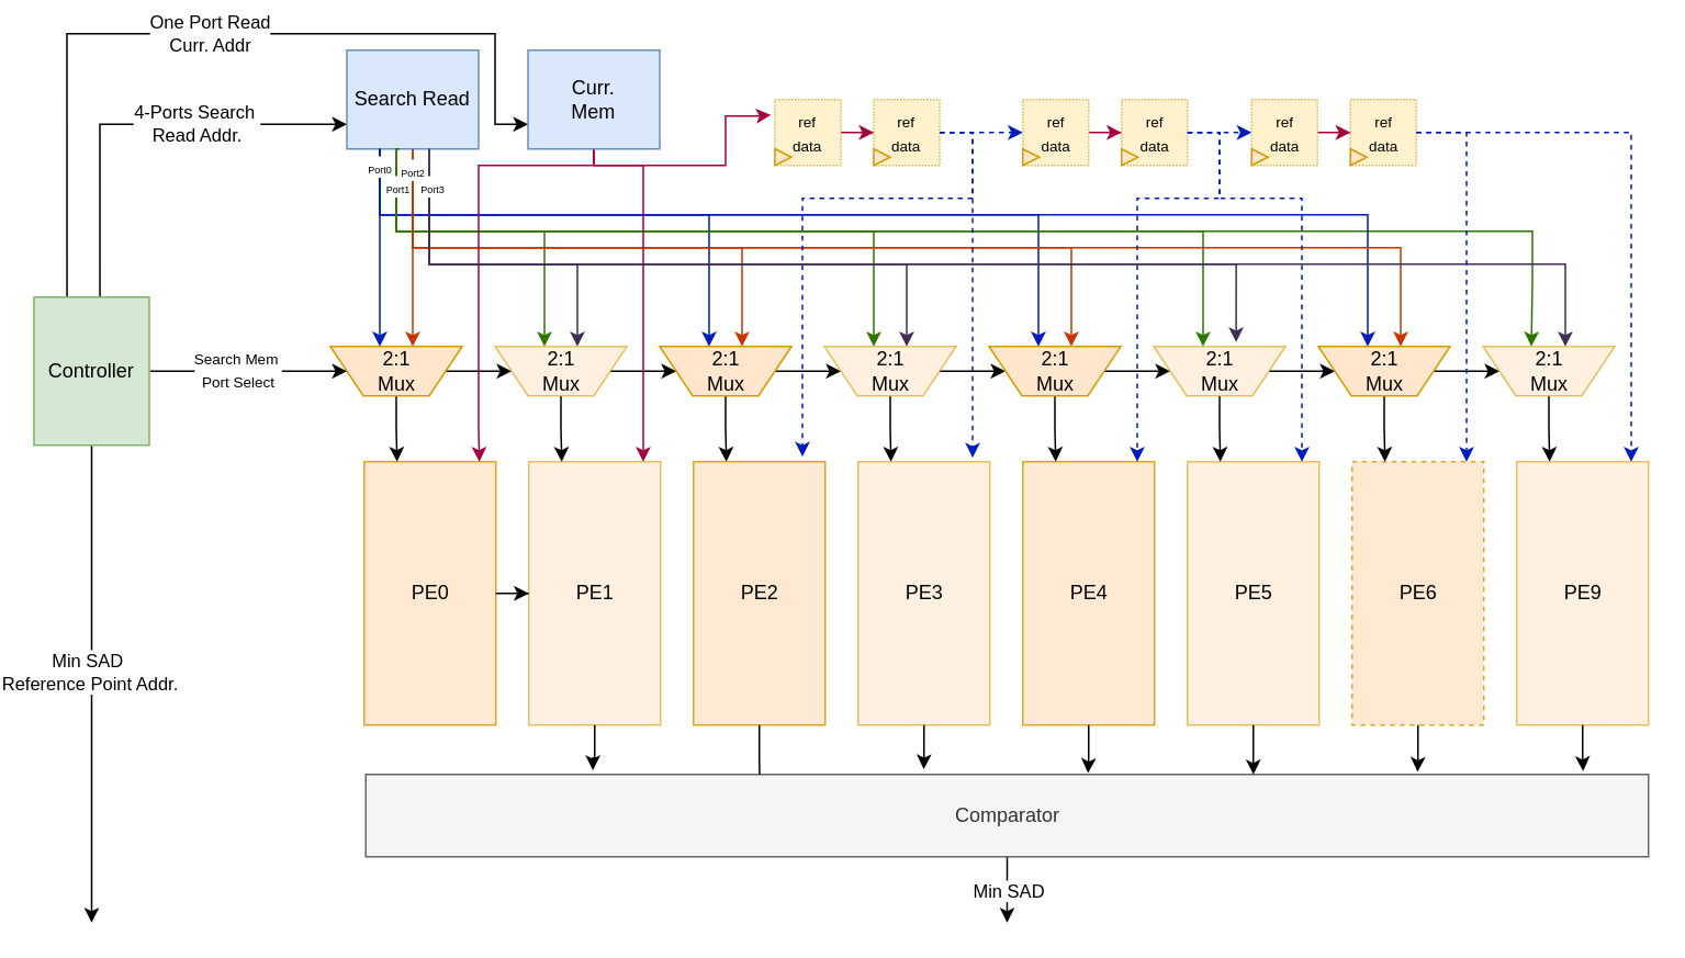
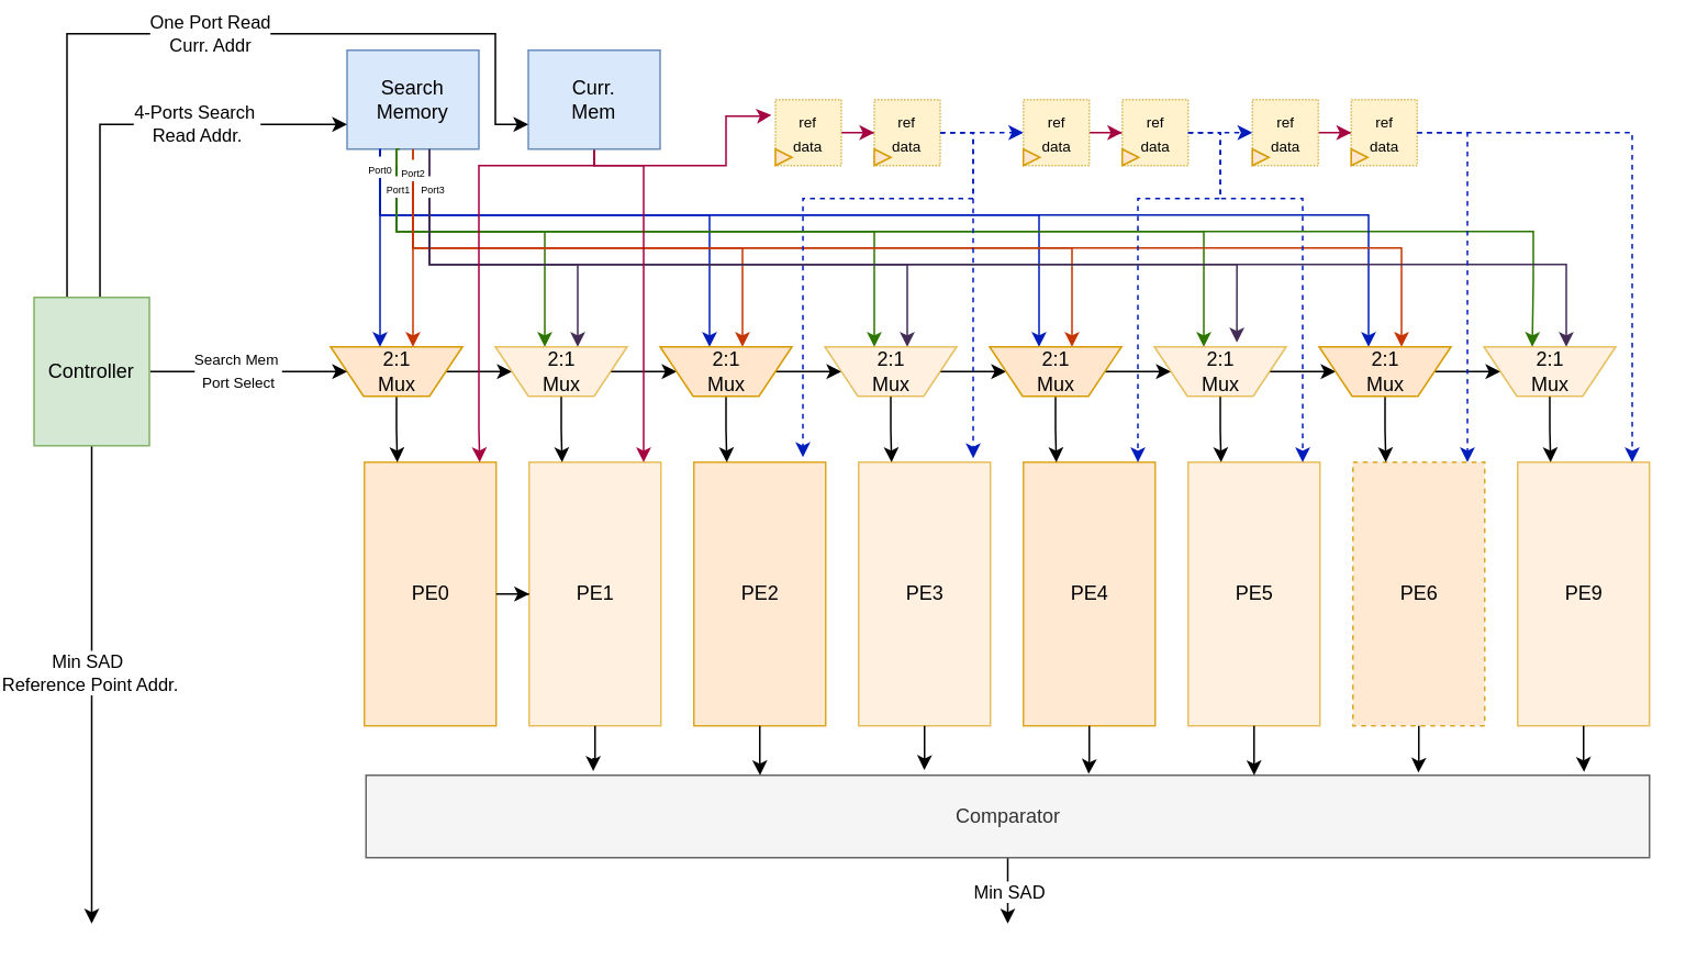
- <mxCell id="11" value="Search Read" style="rounded=0;whiteSpace=wrap;html=1;fillColor=#dae8fc;strokeColor=#6c8ebf;" vertex="1" parent="1"><mxGeometry x="210" y="30" width="80" height="60" as="geometry" /></mxCell>
+ <mxCell id="11" value="Search Memory" style="rounded=0;whiteSpace=wrap;html=1;fillColor=#dae8fc;strokeColor=#6c8ebf;" vertex="1" parent="1"><mxGeometry x="210" y="30" width="80" height="60" as="geometry" /></mxCell>
- <mxCell id="80" style="edgeStyle=orthogonalEdgeStyle;rounded=0;orthogonalLoop=1;jettySize=auto;html=1;entryX=0.307;entryY=0;entryDx=0;entryDy=0;entryPerimeter=0;endArrow=none;" edge="1" parent="1" source="4" target="74"><mxGeometry relative="1" as="geometry" /></mxCell>
+ <mxCell id="80" style="edgeStyle=orthogonalEdgeStyle;rounded=0;orthogonalLoop=1;jettySize=auto;html=1;entryX=0.307;entryY=0;entryDx=0;entryDy=0;entryPerimeter=0;" edge="1" parent="1" source="4" target="74"><mxGeometry relative="1" as="geometry" /></mxCell>
